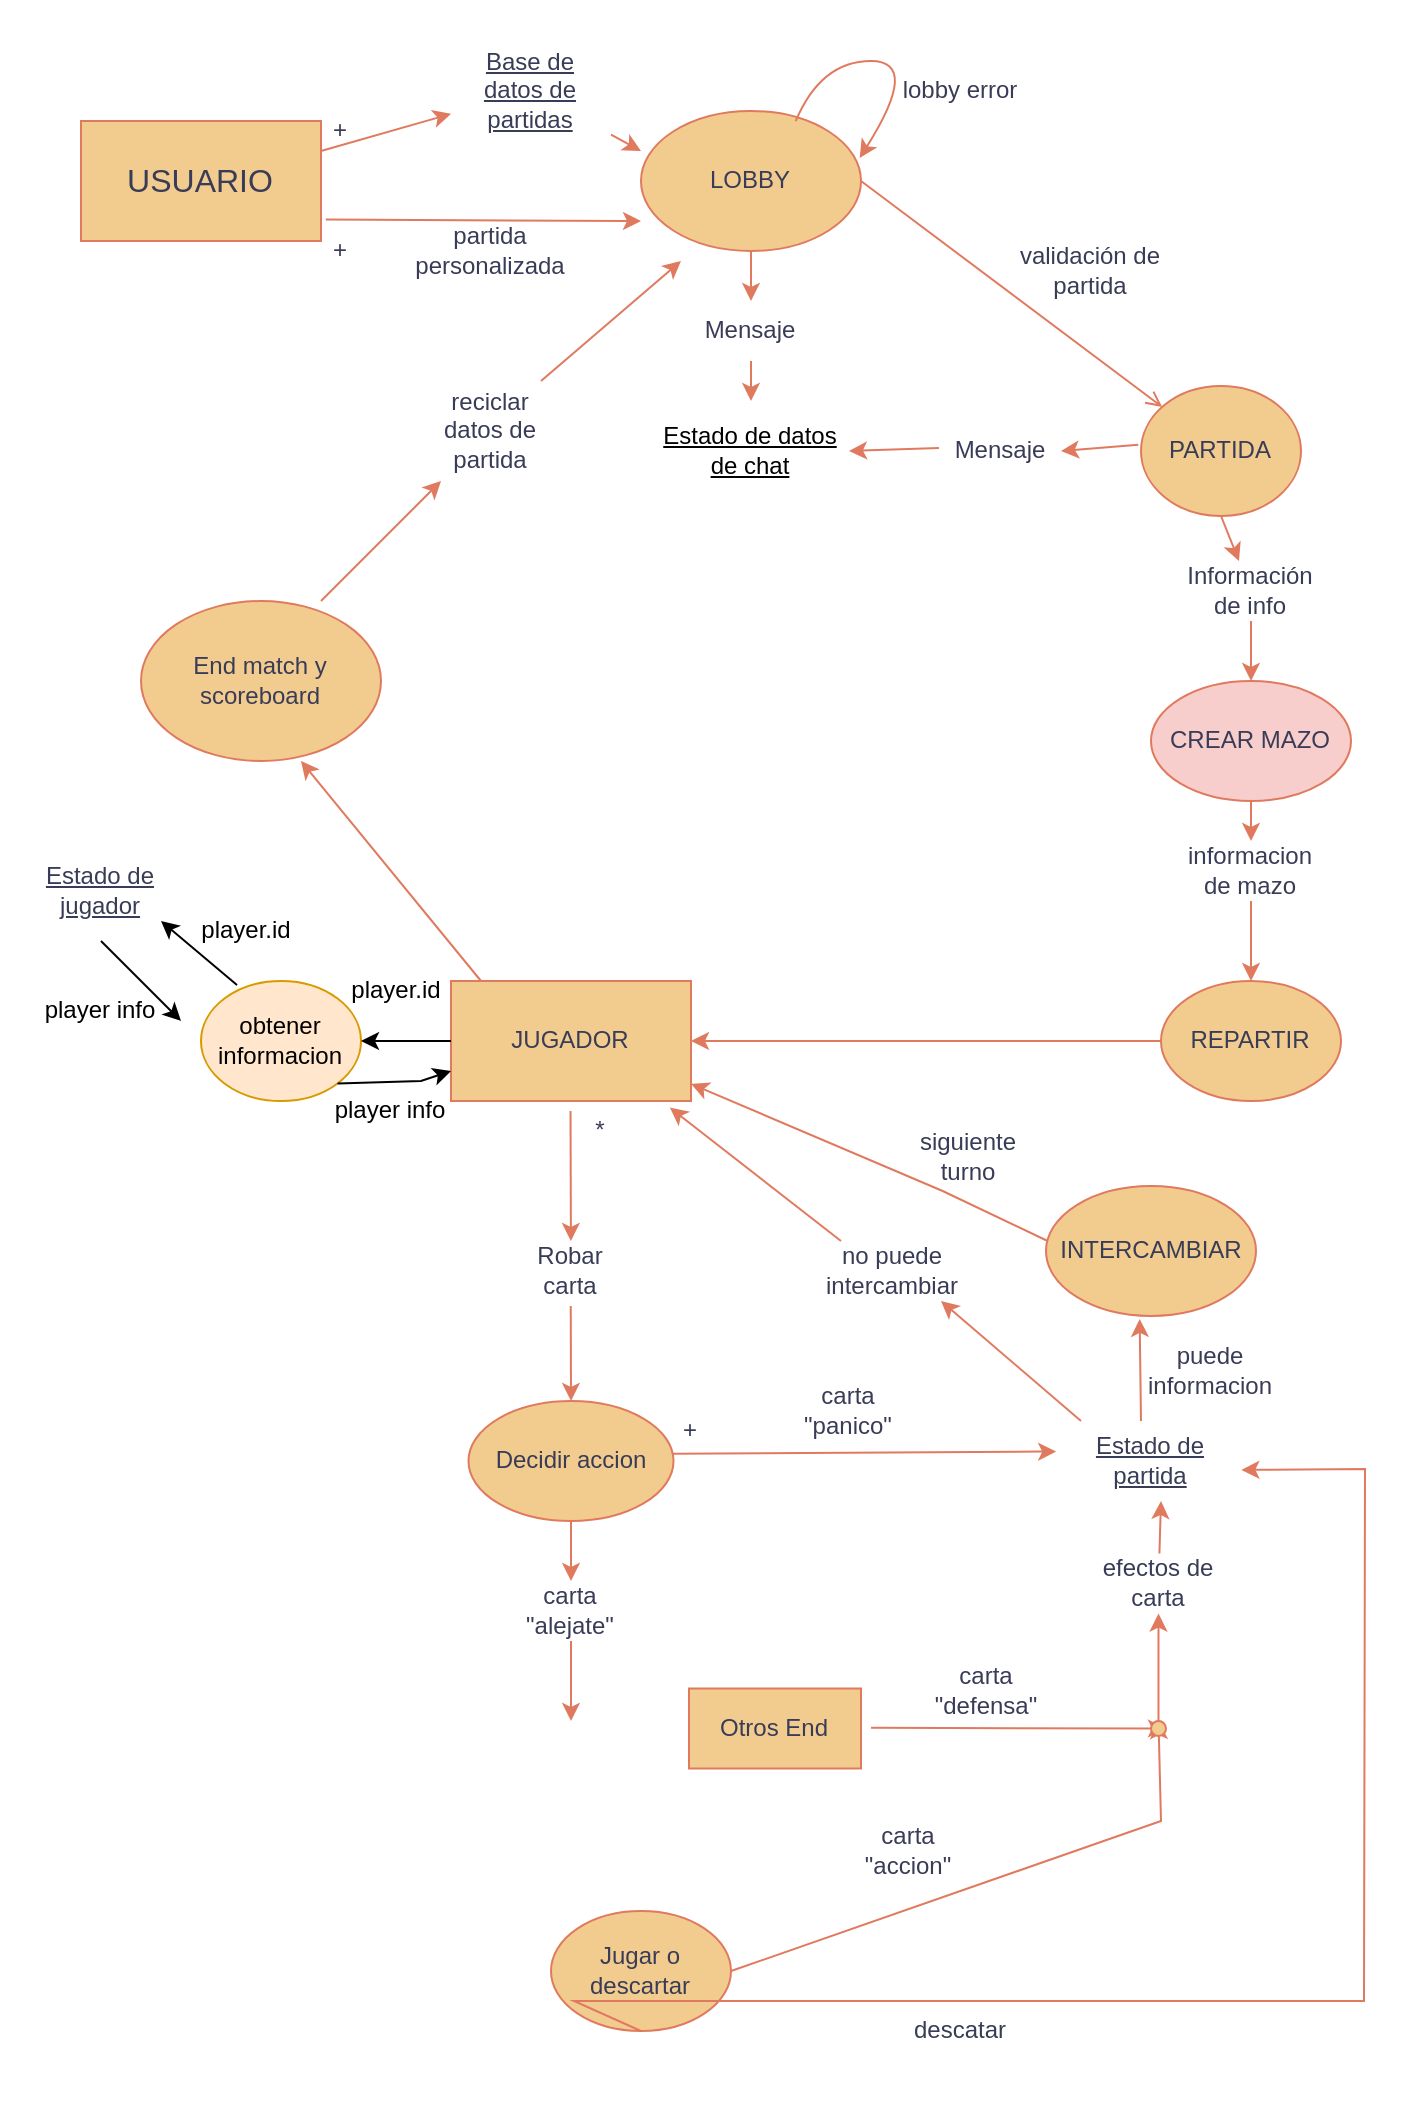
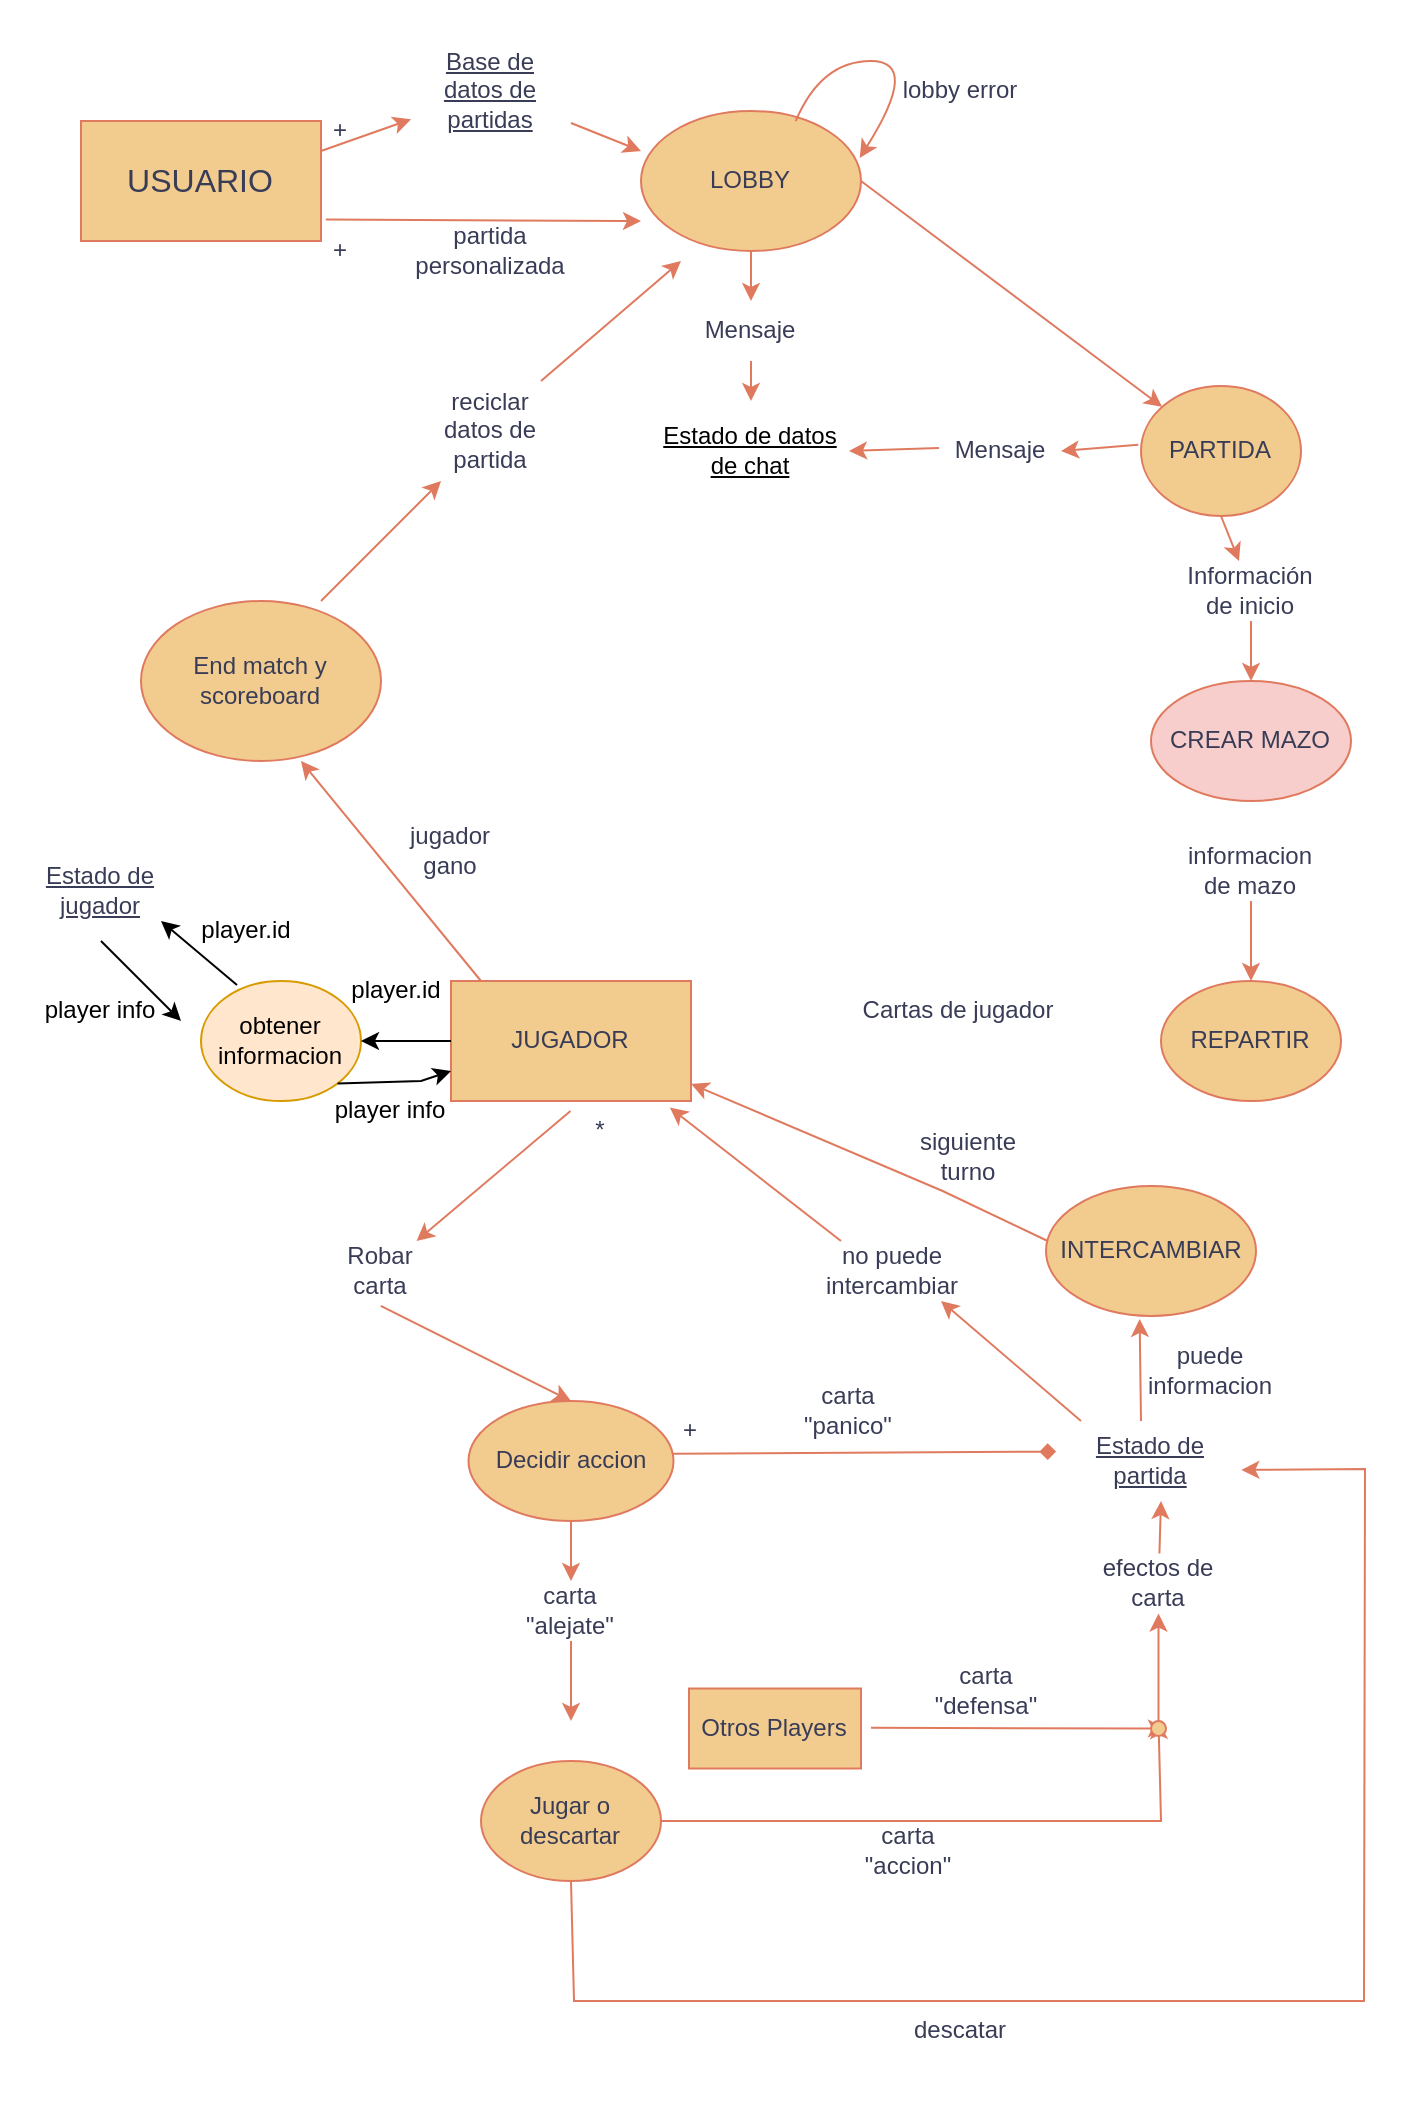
- <mxCell id="10" value="&lt;u&gt;Base de datos de partidas&lt;/u&gt;" style="text;strokeColor=none;fillColor=none;align=center;verticalAlign=middle;spacingLeft=4;spacingRight=4;overflow=hidden;points=[[0,0.5],[1,0.5]];portConstraint=eastwest;rotatable=0;whiteSpace=wrap;html=1;labelBackgroundColor=none;fontColor=#393C56;" parent="1" vertex="1"><mxGeometry x="225" y="20" width="80" height="50" as="geometry" /></mxCell>
+ <mxCell id="10" value="&lt;u&gt;Base de datos de partidas&lt;/u&gt;" style="text;strokeColor=none;fillColor=none;align=center;verticalAlign=middle;spacingLeft=4;spacingRight=4;overflow=hidden;points=[[0,0.5],[1,0.5]];portConstraint=eastwest;rotatable=0;whiteSpace=wrap;html=1;labelBackgroundColor=none;fontColor=#393C56;" parent="1" vertex="1"><mxGeometry x="205" y="20" width="80" height="50" as="geometry" /></mxCell>
- <mxCell id="16" value="validación de partida" style="text;html=1;strokeColor=none;fillColor=none;align=center;verticalAlign=middle;whiteSpace=wrap;rounded=0;labelBackgroundColor=none;fontColor=#393C56;" parent="1" vertex="1"><mxGeometry x="500" y="120" width="90" height="30" as="geometry" /></mxCell>
- <mxCell id="14" value="" style="endArrow=open;html=1;rounded=0;exitX=1;exitY=0.5;exitDx=0;exitDy=0;labelBackgroundColor=none;strokeColor=#E07A5F;fontColor=default;" parent="1" source="8" target="15" edge="1"><mxGeometry width="50" height="50" relative="1" as="geometry"><mxPoint x="570" y="200" as="sourcePoint" /><mxPoint x="570" y="90" as="targetPoint" /></mxGeometry></mxCell>
+ <mxCell id="14" value="" style="endArrow=classic;html=1;rounded=0;exitX=1;exitY=0.5;exitDx=0;exitDy=0;labelBackgroundColor=none;strokeColor=#E07A5F;fontColor=default;" parent="1" source="8" target="15" edge="1"><mxGeometry width="50" height="50" relative="1" as="geometry"><mxPoint x="570" y="200" as="sourcePoint" /><mxPoint x="570" y="90" as="targetPoint" /></mxGeometry></mxCell>
- <mxCell id="26" value="Información de info" style="text;html=1;strokeColor=none;fillColor=none;align=center;verticalAlign=middle;whiteSpace=wrap;rounded=0;labelBackgroundColor=none;fontColor=#393C56;" parent="1" vertex="1"><mxGeometry x="595" y="280" width="60" height="30" as="geometry" /></mxCell>
+ <mxCell id="26" value="Información de inicio" style="text;html=1;strokeColor=none;fillColor=none;align=center;verticalAlign=middle;whiteSpace=wrap;rounded=0;labelBackgroundColor=none;fontColor=#393C56;" parent="1" vertex="1"><mxGeometry x="595" y="280" width="60" height="30" as="geometry" /></mxCell>
- <mxCell id="28" value="" style="endArrow=classic;html=1;rounded=0;exitX=0.5;exitY=1;exitDx=0;exitDy=0;labelBackgroundColor=none;strokeColor=#E07A5F;fontColor=default;" parent="1" source="24" target="29" edge="1"><mxGeometry width="50" height="50" relative="1" as="geometry"><mxPoint x="625" y="400" as="sourcePoint" /><mxPoint x="625" y="490" as="targetPoint" /></mxGeometry></mxCell>
+ <mxCell id="67" value="jugador gano" style="text;html=1;strokeColor=none;fillColor=none;align=center;verticalAlign=middle;whiteSpace=wrap;rounded=0;labelBackgroundColor=none;fontColor=#393C56;" parent="1" vertex="1"><mxGeometry x="195" y="410" width="60" height="30" as="geometry" /></mxCell>
+ <mxCell id="33" value="Cartas de jugador" style="text;html=1;strokeColor=none;fillColor=none;align=center;verticalAlign=middle;whiteSpace=wrap;rounded=0;labelBackgroundColor=none;fontColor=#393C56;" parent="1" vertex="1"><mxGeometry x="424" y="490" width="110" height="30" as="geometry" /></mxCell>
- <mxCell id="32" value="" style="endArrow=classic;html=1;rounded=0;exitX=0;exitY=0.5;exitDx=0;exitDy=0;entryX=1;entryY=0.5;entryDx=0;entryDy=0;labelBackgroundColor=none;strokeColor=#E07A5F;fontColor=default;" parent="1" source="30" target="31" edge="1"><mxGeometry width="50" height="50" relative="1" as="geometry"><mxPoint x="540" y="560" as="sourcePoint" /><mxPoint x="590" y="510" as="targetPoint" /></mxGeometry></mxCell>
- <mxCell id="37" value="Robar carta" style="text;html=1;strokeColor=none;fillColor=none;align=center;verticalAlign=middle;whiteSpace=wrap;rounded=0;labelBackgroundColor=none;fontColor=#393C56;" parent="1" vertex="1"><mxGeometry x="255" y="620" width="60" height="30" as="geometry" /></mxCell>
+ <mxCell id="37" value="Robar carta" style="text;html=1;strokeColor=none;fillColor=none;align=center;verticalAlign=middle;whiteSpace=wrap;rounded=0;labelBackgroundColor=none;fontColor=#393C56;" parent="1" vertex="1"><mxGeometry x="160" y="620" width="60" height="30" as="geometry" /></mxCell>
- <mxCell id="40" value="" style="endArrow=classic;html=1;rounded=0;exitX=0.993;exitY=0.44;exitDx=0;exitDy=0;exitPerimeter=0;entryX=-0.027;entryY=0.365;entryDx=0;entryDy=0;entryPerimeter=0;labelBackgroundColor=none;strokeColor=#E07A5F;fontColor=default;" parent="1" source="38" target="22" edge="1"><mxGeometry width="50" height="50" relative="1" as="geometry"><mxPoint x="290" y="690" as="sourcePoint" /><mxPoint x="340" y="640" as="targetPoint" /></mxGeometry></mxCell>
+ <mxCell id="40" value="" style="endArrow=diamond;html=1;rounded=0;exitX=0.993;exitY=0.44;exitDx=0;exitDy=0;exitPerimeter=0;entryX=-0.027;entryY=0.365;entryDx=0;entryDy=0;entryPerimeter=0;labelBackgroundColor=none;strokeColor=#E07A5F;fontColor=default;" parent="1" source="38" target="22" edge="1"><mxGeometry width="50" height="50" relative="1" as="geometry"><mxPoint x="290" y="690" as="sourcePoint" /><mxPoint x="340" y="640" as="targetPoint" /></mxGeometry></mxCell>
- <mxCell id="57" value="Otros End" style="rounded=0;whiteSpace=wrap;html=1;labelBackgroundColor=none;fillColor=#F2CC8F;strokeColor=#E07A5F;fontColor=#393C56;" parent="1" vertex="1"><mxGeometry x="344" y="843.75" width="86" height="40" as="geometry" /></mxCell>
+ <mxCell id="57" value="Otros Players" style="rounded=0;whiteSpace=wrap;html=1;labelBackgroundColor=none;fillColor=#F2CC8F;strokeColor=#E07A5F;fontColor=#393C56;" parent="1" vertex="1"><mxGeometry x="344" y="843.75" width="86" height="40" as="geometry" /></mxCell>
- <mxCell id="54" value="Jugar o descartar" style="ellipse;whiteSpace=wrap;html=1;labelBackgroundColor=none;fillColor=#F2CC8F;strokeColor=#E07A5F;fontColor=#393C56;" parent="1" vertex="1"><mxGeometry x="275" y="955" width="90" height="60" as="geometry" /></mxCell>
+ <mxCell id="54" value="Jugar o descartar" style="ellipse;whiteSpace=wrap;html=1;labelBackgroundColor=none;fillColor=#F2CC8F;strokeColor=#E07A5F;fontColor=#393C56;" parent="1" vertex="1"><mxGeometry x="240" y="880" width="90" height="60" as="geometry" /></mxCell>
